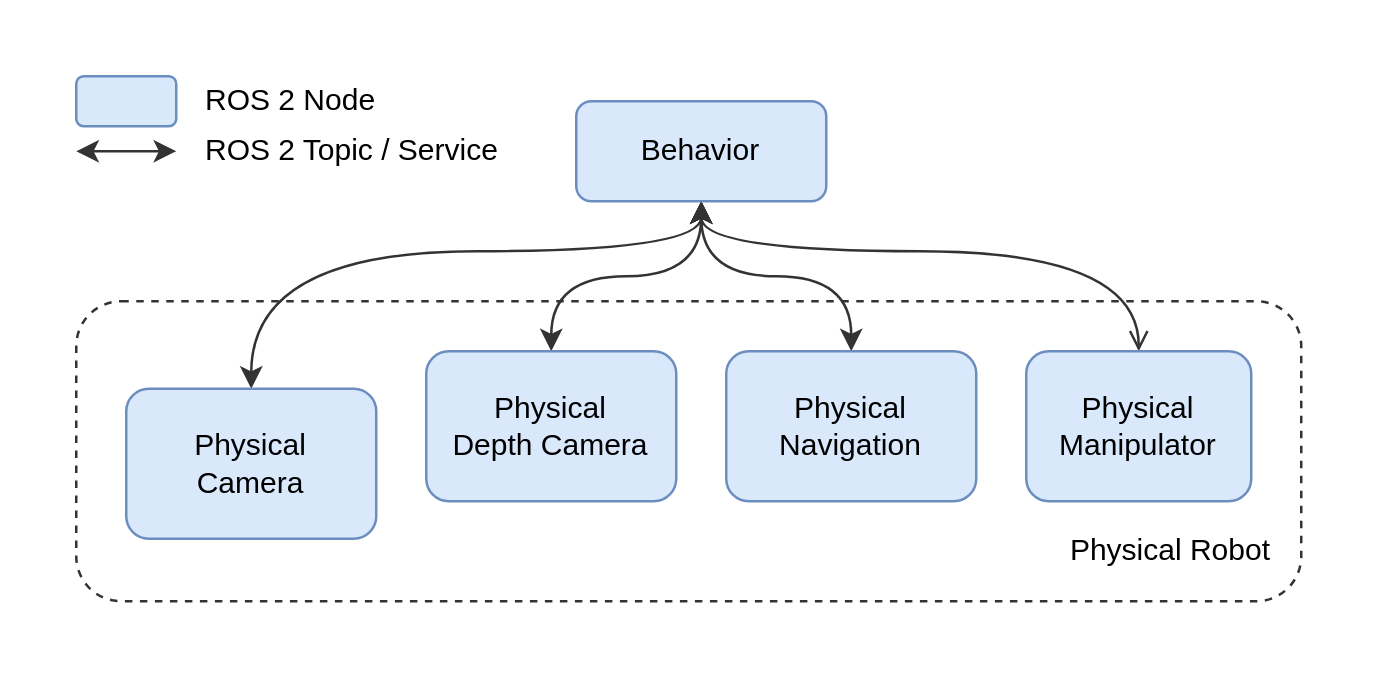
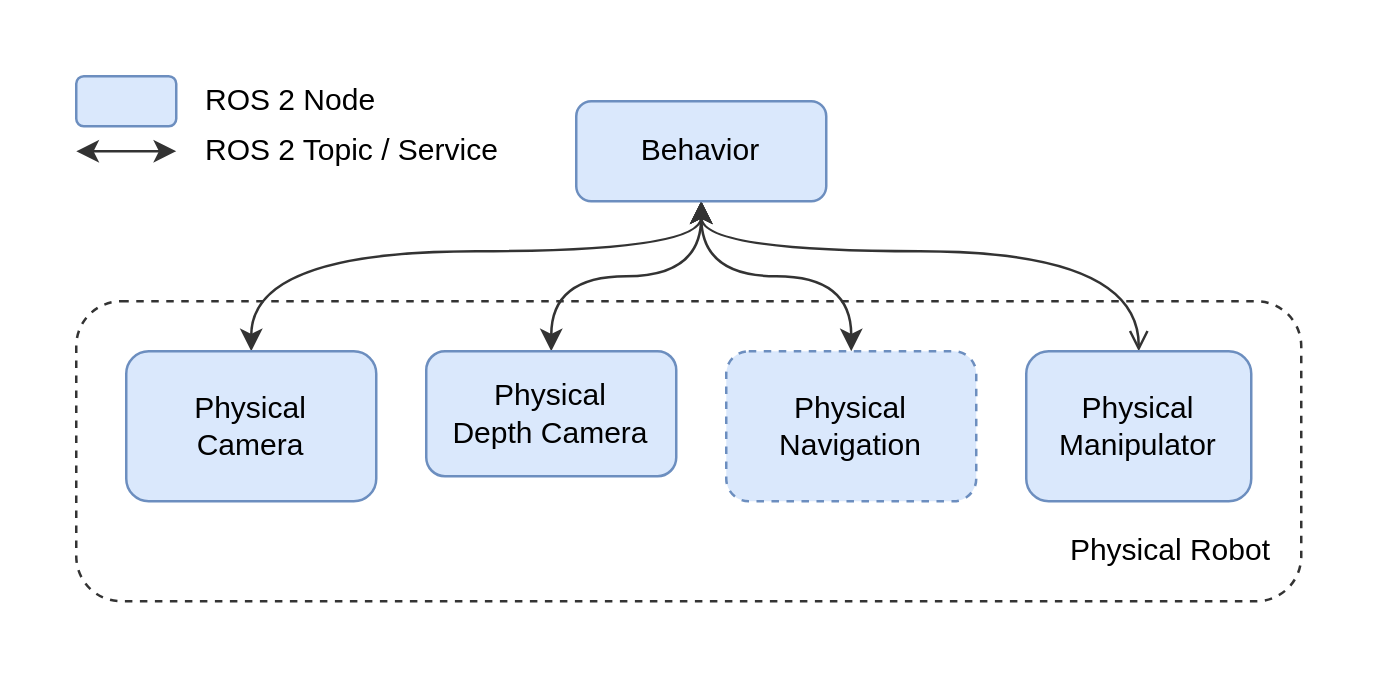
- <mxCell id="12" value="Physical&lt;br&gt;Depth Camera" style="rounded=1;whiteSpace=wrap;html=1;fillColor=#dae8fc;strokeColor=#6c8ebf;" parent="1" vertex="1"><mxGeometry x="170" y="140" width="100" height="60" as="geometry" /></mxCell>
+ <mxCell id="12" value="Physical&lt;br&gt;Depth Camera" style="rounded=1;whiteSpace=wrap;html=1;fillColor=#dae8fc;strokeColor=#6c8ebf;" parent="1" vertex="1"><mxGeometry x="170" y="140" width="100" height="50" as="geometry" /></mxCell>
- <mxCell id="10" value="Physical&lt;br&gt;Navigation" style="rounded=1;whiteSpace=wrap;html=1;fillColor=#dae8fc;strokeColor=#6c8ebf;" parent="1" vertex="1"><mxGeometry x="290" y="140" width="100" height="60" as="geometry" /></mxCell>
+ <mxCell id="10" value="Physical&lt;br&gt;Navigation" style="rounded=1;whiteSpace=wrap;html=1;fillColor=#dae8fc;strokeColor=#6c8ebf;dashed=1;" parent="1" vertex="1"><mxGeometry x="290" y="140" width="100" height="60" as="geometry" /></mxCell>
- <mxCell id="9" value="Physical&lt;br&gt;Camera" style="rounded=1;whiteSpace=wrap;html=1;fillColor=#dae8fc;strokeColor=#6c8ebf;" parent="1" vertex="1"><mxGeometry x="50" y="155" width="100" height="60" as="geometry" /></mxCell>
+ <mxCell id="9" value="Physical&lt;br&gt;Camera" style="rounded=1;whiteSpace=wrap;html=1;fillColor=#dae8fc;strokeColor=#6c8ebf;" parent="1" vertex="1"><mxGeometry x="50" y="140" width="100" height="60" as="geometry" /></mxCell>
